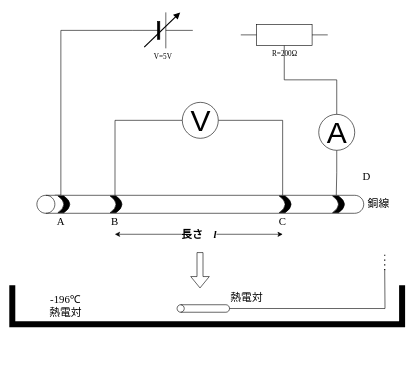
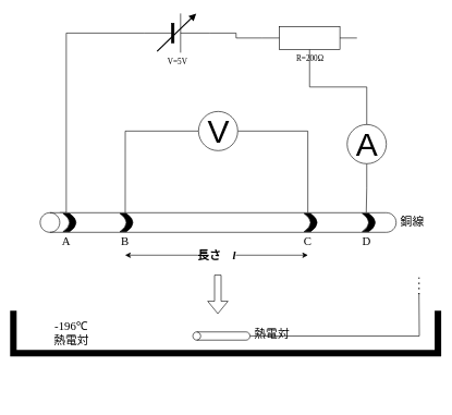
+ <mxCell id="9" style="edgeStyle=orthogonalEdgeStyle;rounded=0;orthogonalLoop=1;jettySize=auto;html=1;exitX=1;exitY=0.5;exitDx=0;exitDy=0;exitPerimeter=0;endArrow=none;endFill=0;" edge="1" parent="1" source="11" target="8"><mxGeometry relative="1" as="geometry" /></mxCell>
- <mxCell id="22" value="D" style="text;html=1;strokeColor=none;fillColor=none;align=center;verticalAlign=middle;whiteSpace=wrap;rounded=0;fontFamily=Times New Roman;fontSize=18;" vertex="1" parent="1"><mxGeometry x="581" y="279" width="60" height="30" as="geometry" /></mxCell>
+ <mxCell id="22" value="D" style="text;html=1;strokeColor=none;fillColor=none;align=center;verticalAlign=middle;whiteSpace=wrap;rounded=0;fontFamily=Times New Roman;fontSize=18;" vertex="1" parent="1"><mxGeometry x="531" y="354" width="60" height="30" as="geometry" /></mxCell>
- <mxCell id="29" value="熱電対" style="text;html=1;strokeColor=none;fillColor=none;align=center;verticalAlign=middle;whiteSpace=wrap;rounded=0;fontFamily=Times New Roman;fontSize=18;" vertex="1" parent="1"><mxGeometry x="381" y="480" width="60" height="30" as="geometry" /></mxCell>
+ <mxCell id="29" value="熱電対" style="text;html=1;strokeColor=none;fillColor=none;align=center;verticalAlign=middle;whiteSpace=wrap;rounded=0;fontFamily=Times New Roman;fontSize=18;" vertex="1" parent="1"><mxGeometry x="386" y="495" width="60" height="30" as="geometry" /></mxCell>
